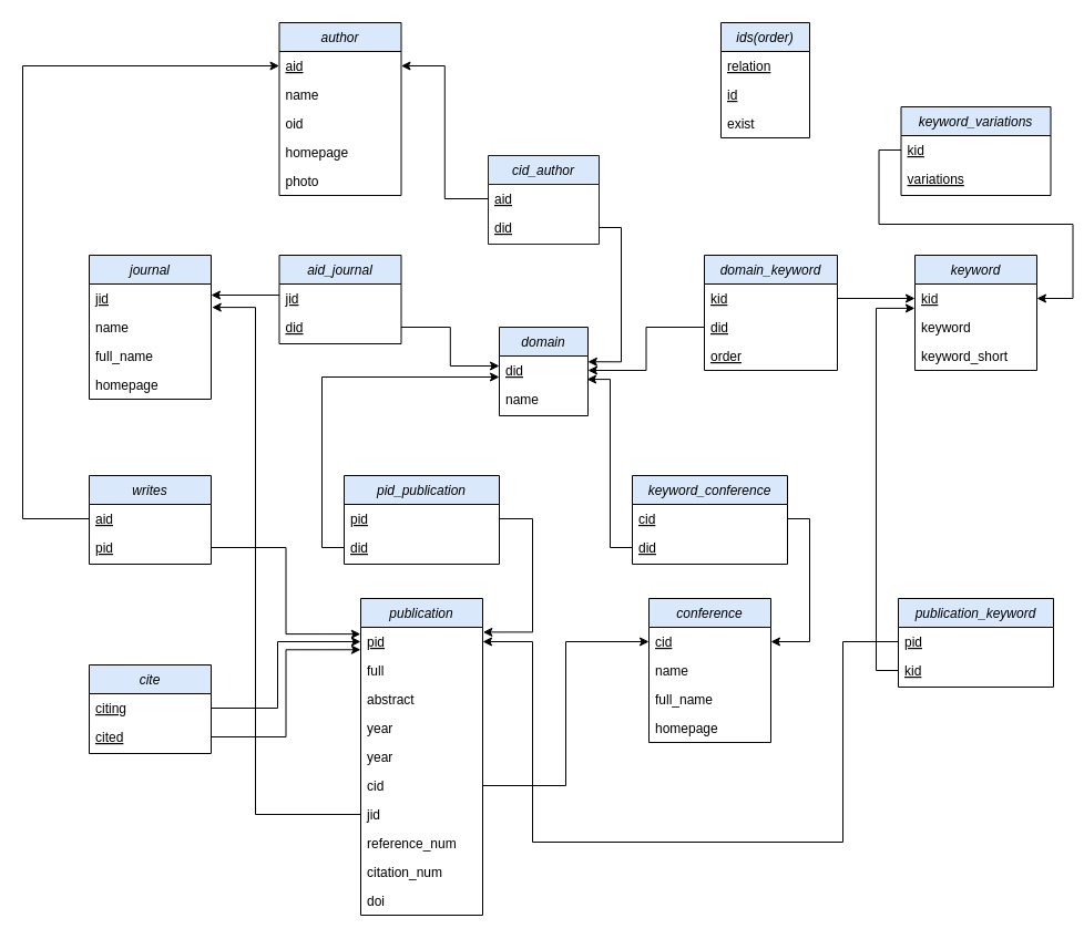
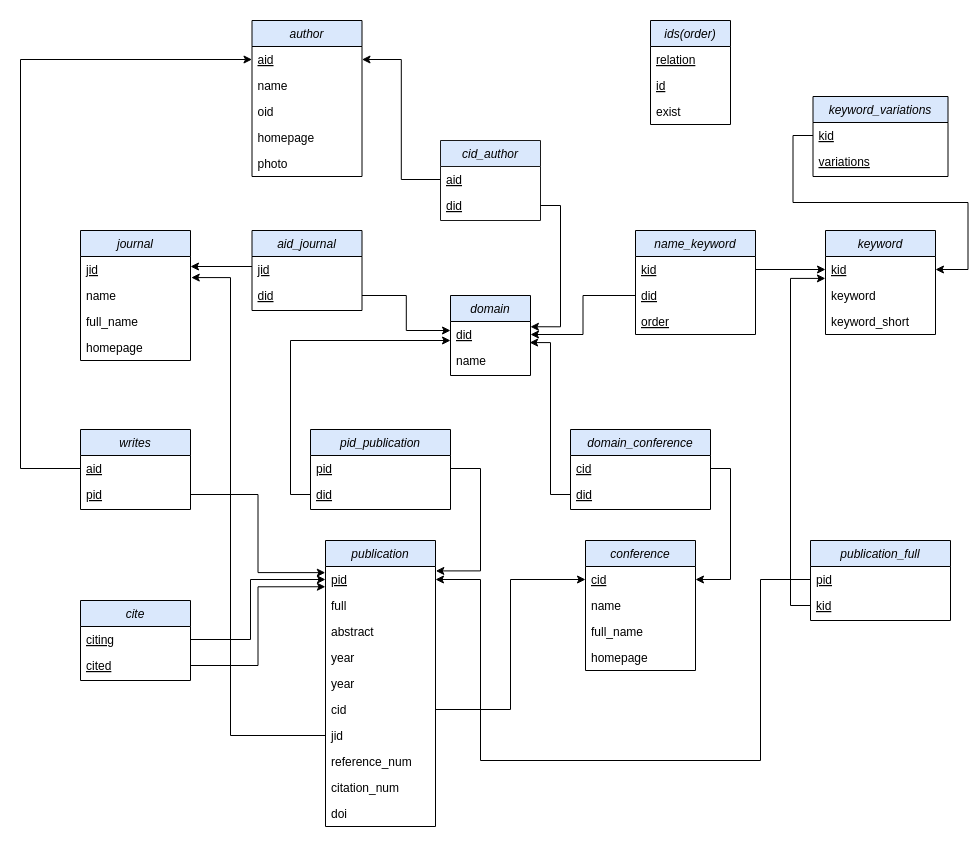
- <mxCell id="2" value="domain_keyword" style="swimlane;fontStyle=2;align=center;verticalAlign=top;childLayout=stackLayout;horizontal=1;startSize=26;horizontalStack=0;resizeParent=1;resizeLast=0;collapsible=1;marginBottom=0;rounded=0;shadow=0;strokeWidth=1;fillColor=#dae8fc;" parent="1" vertex="1"><mxGeometry x="635" y="230" width="120" height="104" as="geometry"><mxRectangle x="230" y="140" width="160" height="26" as="alternateBounds" /></mxGeometry></mxCell>
+ <mxCell id="2" value="name_keyword" style="swimlane;fontStyle=2;align=center;verticalAlign=top;childLayout=stackLayout;horizontal=1;startSize=26;horizontalStack=0;resizeParent=1;resizeLast=0;collapsible=1;marginBottom=0;rounded=0;shadow=0;strokeWidth=1;fillColor=#dae8fc;" parent="1" vertex="1"><mxGeometry x="635" y="230" width="120" height="104" as="geometry"><mxRectangle x="230" y="140" width="160" height="26" as="alternateBounds" /></mxGeometry></mxCell>
- <mxCell id="12" value="keyword_conference" style="swimlane;fontStyle=2;align=center;verticalAlign=top;childLayout=stackLayout;horizontal=1;startSize=26;horizontalStack=0;resizeParent=1;resizeLast=0;collapsible=1;marginBottom=0;rounded=0;shadow=0;strokeWidth=1;fillColor=#dae8fc;" parent="1" vertex="1"><mxGeometry x="570" y="429" width="140" height="80" as="geometry"><mxRectangle x="230" y="140" width="160" height="26" as="alternateBounds" /></mxGeometry></mxCell>
+ <mxCell id="12" value="domain_conference" style="swimlane;fontStyle=2;align=center;verticalAlign=top;childLayout=stackLayout;horizontal=1;startSize=26;horizontalStack=0;resizeParent=1;resizeLast=0;collapsible=1;marginBottom=0;rounded=0;shadow=0;strokeWidth=1;fillColor=#dae8fc;" parent="1" vertex="1"><mxGeometry x="570" y="429" width="140" height="80" as="geometry"><mxRectangle x="230" y="140" width="160" height="26" as="alternateBounds" /></mxGeometry></mxCell>
- <mxCell id="55" value="publication_keyword" style="swimlane;fontStyle=2;align=center;verticalAlign=top;childLayout=stackLayout;horizontal=1;startSize=26;horizontalStack=0;resizeParent=1;resizeLast=0;collapsible=1;marginBottom=0;rounded=0;shadow=0;strokeWidth=1;fillColor=#dae8fc;" parent="1" vertex="1"><mxGeometry x="810" y="540" width="140" height="80" as="geometry"><mxRectangle x="230" y="140" width="160" height="26" as="alternateBounds" /></mxGeometry></mxCell>
+ <mxCell id="55" value="publication_full" style="swimlane;fontStyle=2;align=center;verticalAlign=top;childLayout=stackLayout;horizontal=1;startSize=26;horizontalStack=0;resizeParent=1;resizeLast=0;collapsible=1;marginBottom=0;rounded=0;shadow=0;strokeWidth=1;fillColor=#dae8fc;" parent="1" vertex="1"><mxGeometry x="810" y="540" width="140" height="80" as="geometry"><mxRectangle x="230" y="140" width="160" height="26" as="alternateBounds" /></mxGeometry></mxCell>
